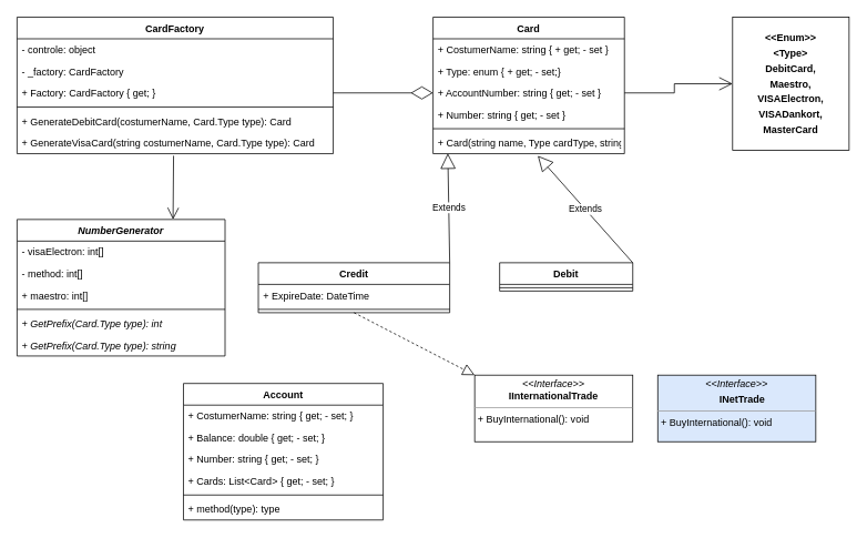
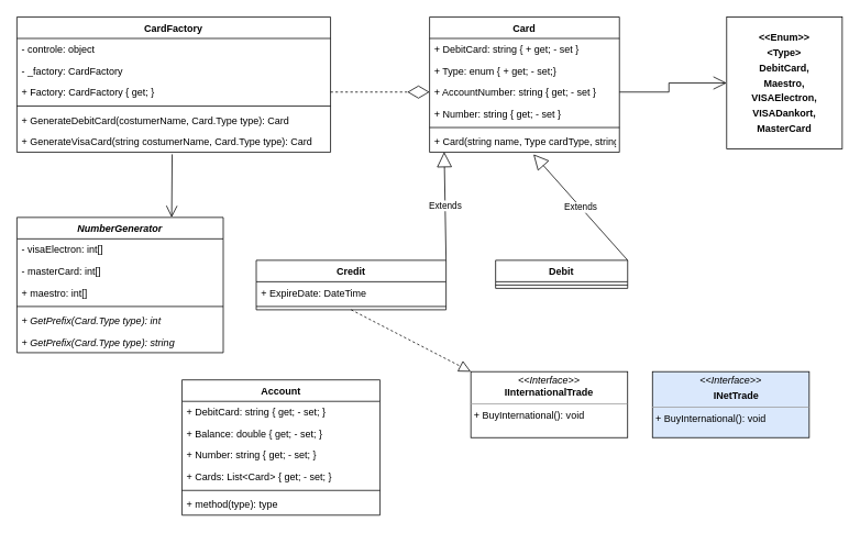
- <mxCell id="10" value="+ CostumerName: string { + get; - set }" style="text;strokeColor=none;fillColor=none;align=left;verticalAlign=top;spacingLeft=4;spacingRight=4;overflow=hidden;rotatable=0;points=[[0,0.5],[1,0.5]];portConstraint=eastwest;" vertex="1" parent="9"><mxGeometry y="26" width="230" height="26" as="geometry" /></mxCell>
+ <mxCell id="10" value="+ DebitCard: string { + get; - set }" style="text;strokeColor=none;fillColor=none;align=left;verticalAlign=top;spacingLeft=4;spacingRight=4;overflow=hidden;rotatable=0;points=[[0,0.5],[1,0.5]];portConstraint=eastwest;" vertex="1" parent="9"><mxGeometry y="26" width="230" height="26" as="geometry" /></mxCell>
- <mxCell id="30" value="" style="endArrow=diamondThin;endFill=0;endSize=24;html=1;entryX=0;entryY=0.5;entryDx=0;entryDy=0;exitX=1;exitY=0.5;exitDx=0;exitDy=0;" edge="1" parent="1" source="5" target="12"><mxGeometry width="160" relative="1" as="geometry"><mxPoint x="310" y="230" as="sourcePoint" /><mxPoint x="470" y="230" as="targetPoint" /></mxGeometry></mxCell>
+ <mxCell id="30" value="" style="endArrow=diamondThin;endFill=0;endSize=24;html=1;entryX=0;entryY=0.5;entryDx=0;entryDy=0;exitX=1;exitY=0.5;exitDx=0;exitDy=0;dashed=1;" edge="1" parent="1" source="5" target="12"><mxGeometry width="160" relative="1" as="geometry"><mxPoint x="310" y="230" as="sourcePoint" /><mxPoint x="470" y="230" as="targetPoint" /></mxGeometry></mxCell>
- <mxCell id="23" value="- method: int[]" style="text;strokeColor=none;fillColor=none;align=left;verticalAlign=top;spacingLeft=4;spacingRight=4;overflow=hidden;rotatable=0;points=[[0,0.5],[1,0.5]];portConstraint=eastwest;" vertex="1" parent="21"><mxGeometry y="52" width="250" height="26" as="geometry" /></mxCell>
+ <mxCell id="23" value="- masterCard: int[]" style="text;strokeColor=none;fillColor=none;align=left;verticalAlign=top;spacingLeft=4;spacingRight=4;overflow=hidden;rotatable=0;points=[[0,0.5],[1,0.5]];portConstraint=eastwest;" vertex="1" parent="21"><mxGeometry y="52" width="250" height="26" as="geometry" /></mxCell>
- <mxCell id="36" value="+ CostumerName: string { get; - set; }" style="text;strokeColor=none;fillColor=none;align=left;verticalAlign=top;spacingLeft=4;spacingRight=4;overflow=hidden;rotatable=0;points=[[0,0.5],[1,0.5]];portConstraint=eastwest;" vertex="1" parent="35"><mxGeometry y="26" width="240" height="26" as="geometry" /></mxCell>
+ <mxCell id="36" value="+ DebitCard: string { get; - set; }" style="text;strokeColor=none;fillColor=none;align=left;verticalAlign=top;spacingLeft=4;spacingRight=4;overflow=hidden;rotatable=0;points=[[0,0.5],[1,0.5]];portConstraint=eastwest;" vertex="1" parent="35"><mxGeometry y="26" width="240" height="26" as="geometry" /></mxCell>
